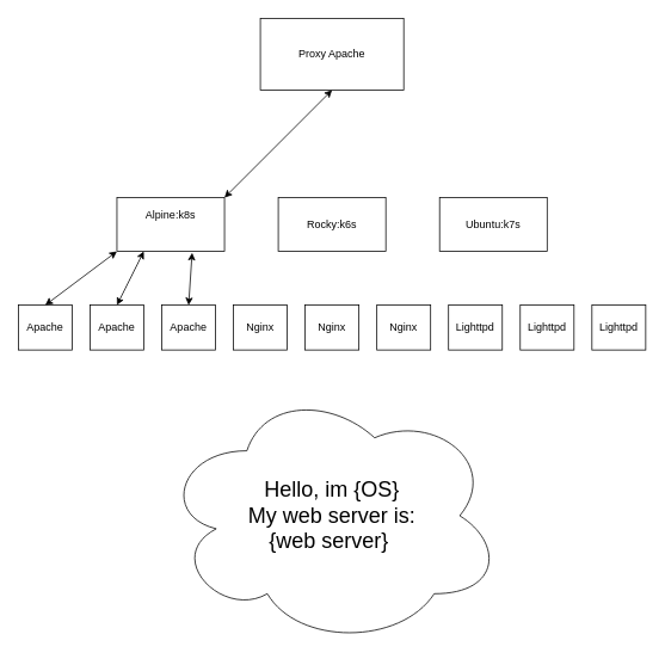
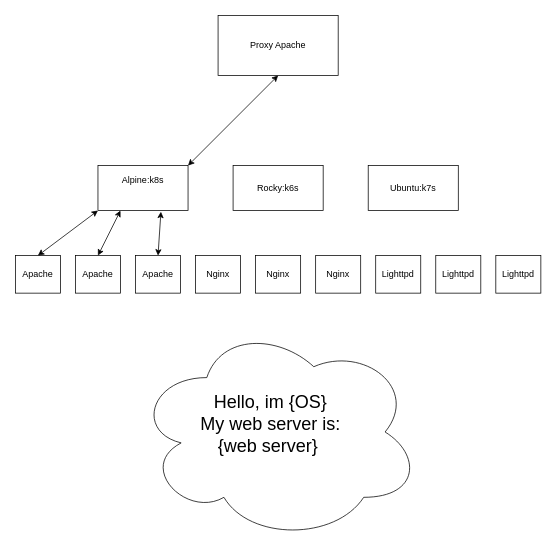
- <mxCell id="33" value="&lt;font style=&quot;font-size: 24px;&quot;&gt;Hello, im {OS}&lt;/font&gt;&lt;div&gt;&lt;font style=&quot;font-size: 24px;&quot;&gt;My web server is:&lt;/font&gt;&lt;/div&gt;&lt;div&gt;&lt;font style=&quot;font-size: 24px;&quot;&gt;{web server}&amp;nbsp;&lt;/font&gt;&lt;/div&gt;" style="text;html=1;align=center;verticalAlign=middle;whiteSpace=wrap;rounded=0;" vertex="1" parent="1"><mxGeometry x="220" y="520" width="300" height="110" as="geometry" /></mxCell>
+ <mxCell id="33" value="&lt;font style=&quot;font-size: 24px;&quot;&gt;Hello, im {OS}&lt;/font&gt;&lt;div&gt;&lt;font style=&quot;font-size: 24px;&quot;&gt;My web server is:&lt;/font&gt;&lt;/div&gt;&lt;div&gt;&lt;font style=&quot;font-size: 24px;&quot;&gt;{web server}&amp;nbsp;&lt;/font&gt;&lt;/div&gt;" style="text;html=1;align=center;verticalAlign=middle;whiteSpace=wrap;rounded=0;" vertex="1" parent="1"><mxGeometry x="210" y="510" width="300" height="110" as="geometry" /></mxCell>
